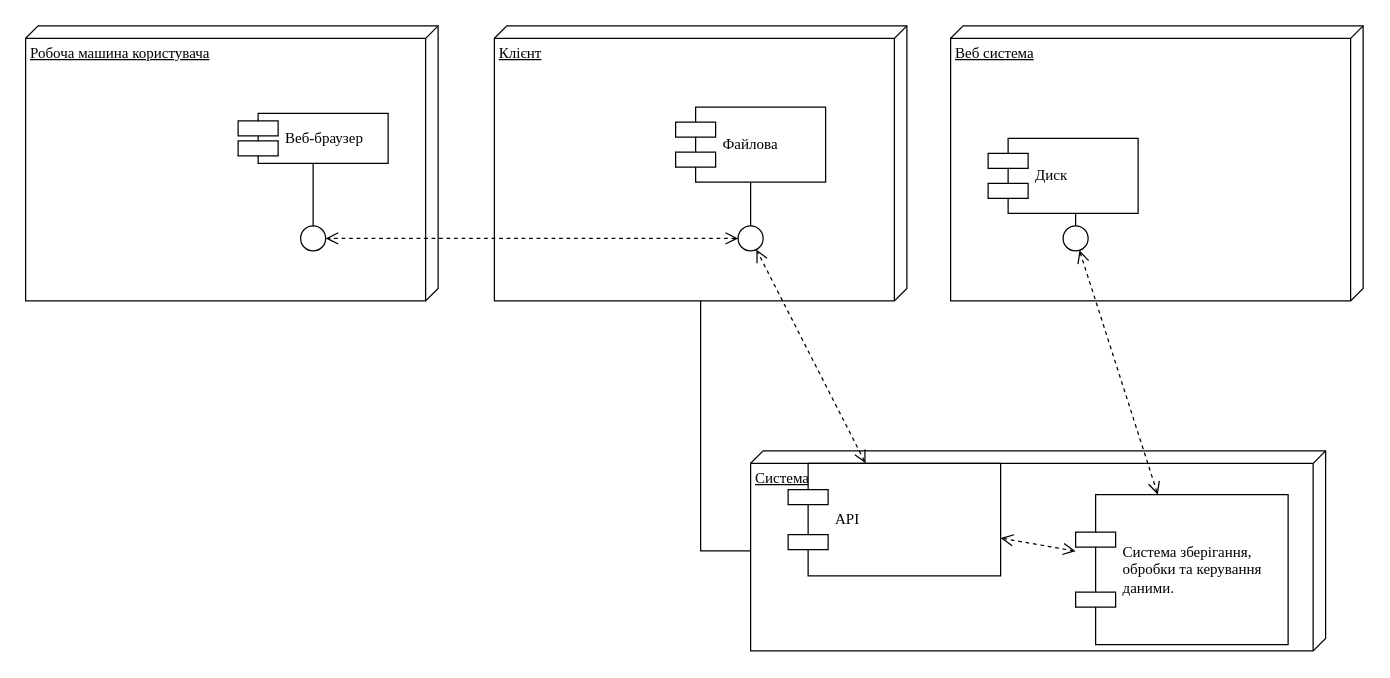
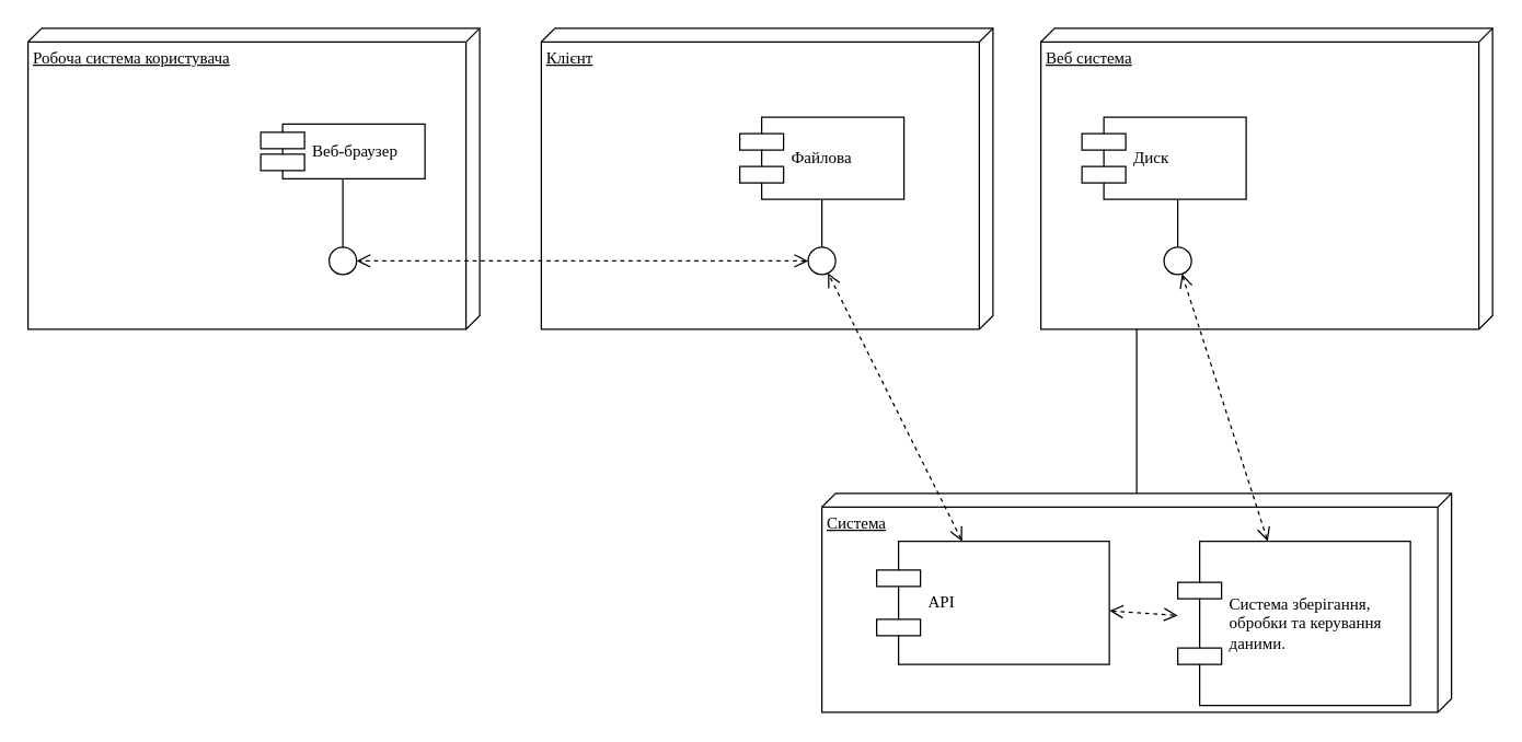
- <mxCell id="18" value="Робоча машина користувача" style="verticalAlign=top;align=left;spacingTop=8;spacingLeft=2;spacingRight=12;shape=cube;size=10;direction=south;fontStyle=4;html=1;rounded=0;shadow=0;comic=0;labelBackgroundColor=none;strokeWidth=1;fontFamily=Verdana;fontSize=12" vertex="1" parent="1"><mxGeometry x="20" y="20" width="330" height="220" as="geometry" /></mxCell>
+ <mxCell id="18" value="Робоча система користувача" style="verticalAlign=top;align=left;spacingTop=8;spacingLeft=2;spacingRight=12;shape=cube;size=10;direction=south;fontStyle=4;html=1;rounded=0;shadow=0;comic=0;labelBackgroundColor=none;strokeWidth=1;fontFamily=Verdana;fontSize=12" vertex="1" parent="1"><mxGeometry x="20" y="20" width="330" height="220" as="geometry" /></mxCell>
- <mxCell id="7" value="Диск" style="shape=component;align=left;spacingLeft=36;rounded=0;shadow=0;comic=0;labelBackgroundColor=none;strokeWidth=1;fontFamily=Verdana;fontSize=12;html=1;" parent="1" vertex="1"><mxGeometry x="790" y="110" width="120" height="60" as="geometry" /></mxCell>
+ <mxCell id="7" value="Диск" style="shape=component;align=left;spacingLeft=36;rounded=0;shadow=0;comic=0;labelBackgroundColor=none;strokeWidth=1;fontFamily=Verdana;fontSize=12;html=1;" parent="1" vertex="1"><mxGeometry x="790" y="85" width="120" height="60" as="geometry" /></mxCell>
+ <mxCell id="14" style="edgeStyle=orthogonalEdgeStyle;rounded=0;html=1;labelBackgroundColor=none;startArrow=none;startFill=0;startSize=8;endArrow=none;endFill=0;endSize=16;fontFamily=Verdana;fontSize=12;" parent="1" source="4" target="3" edge="1"><mxGeometry relative="1" as="geometry"><Array as="points"><mxPoint x="925" y="435" /></Array></mxGeometry></mxCell>
- <mxCell id="15" style="edgeStyle=orthogonalEdgeStyle;rounded=0;html=1;labelBackgroundColor=none;startArrow=none;startFill=0;startSize=8;endArrow=none;endFill=0;endSize=16;fontFamily=Verdana;fontSize=12;" parent="1" source="4" target="2" edge="1"><mxGeometry relative="1" as="geometry"><Array as="points"><mxPoint x="560" y="440" /></Array></mxGeometry></mxCell>
- <mxCell id="16" value="API" style="shape=component;align=left;spacingLeft=36;rounded=0;shadow=0;comic=0;labelBackgroundColor=none;strokeWidth=1;fontFamily=Verdana;fontSize=12;html=1;whiteSpace=wrap;" vertex="1" parent="1"><mxGeometry x="630" y="370" width="170" height="90" as="geometry" /></mxCell>
+ <mxCell id="16" value="API" style="shape=component;align=left;spacingLeft=36;rounded=0;shadow=0;comic=0;labelBackgroundColor=none;strokeWidth=1;fontFamily=Verdana;fontSize=12;html=1;whiteSpace=wrap;" vertex="1" parent="1"><mxGeometry x="640" y="395" width="170" height="90" as="geometry" /></mxCell>
